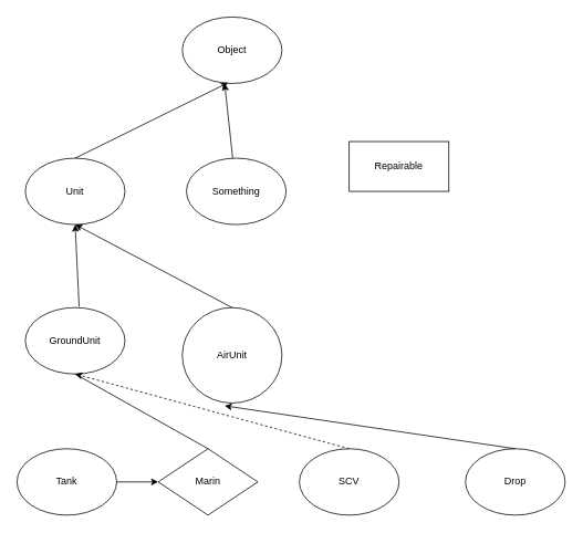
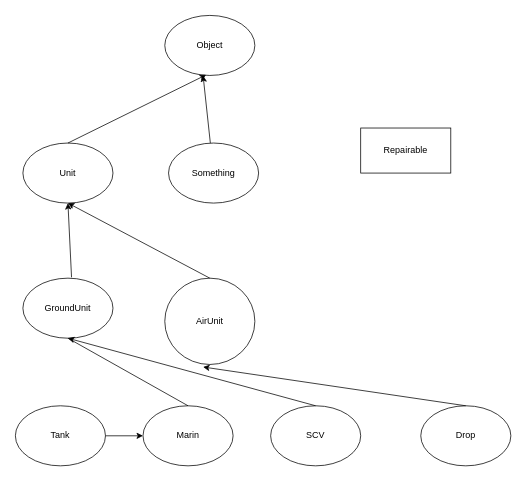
- <mxCell id="19" value="Repairable" style="rounded=0;whiteSpace=wrap;html=1;" vertex="1" parent="1"><mxGeometry x="420" y="170" width="120" height="60" as="geometry" /></mxCell>
+ <mxCell id="19" value="Repairable" style="rounded=0;whiteSpace=wrap;html=1;" vertex="1" parent="1"><mxGeometry x="480" y="170" width="120" height="60" as="geometry" /></mxCell>
- <mxCell id="13" value="" style="endArrow=classic;html=1;rounded=0;exitX=0.5;exitY=0;exitDx=0;exitDy=0;entryX=0.5;entryY=1;entryDx=0;entryDy=0;dashed=1;" edge="1" parent="1" source="9" target="2"><mxGeometry width="50" height="50" relative="1" as="geometry"><mxPoint x="410" y="540" as="sourcePoint" /><mxPoint x="90" y="460" as="targetPoint" /></mxGeometry></mxCell>
+ <mxCell id="13" value="" style="endArrow=classic;html=1;rounded=0;exitX=0.5;exitY=0;exitDx=0;exitDy=0;entryX=0.5;entryY=1;entryDx=0;entryDy=0;" edge="1" parent="1" source="9" target="2"><mxGeometry width="50" height="50" relative="1" as="geometry"><mxPoint x="410" y="540" as="sourcePoint" /><mxPoint x="90" y="460" as="targetPoint" /></mxGeometry></mxCell>
- <mxCell id="8" value="Marin" style="rhombus;whiteSpace=wrap;html=1;" vertex="1" parent="1"><mxGeometry x="190" y="540" width="120" height="80" as="geometry" /></mxCell>
+ <mxCell id="8" value="Marin" style="ellipse;whiteSpace=wrap;html=1;" vertex="1" parent="1"><mxGeometry x="190" y="540" width="120" height="80" as="geometry" /></mxCell>
